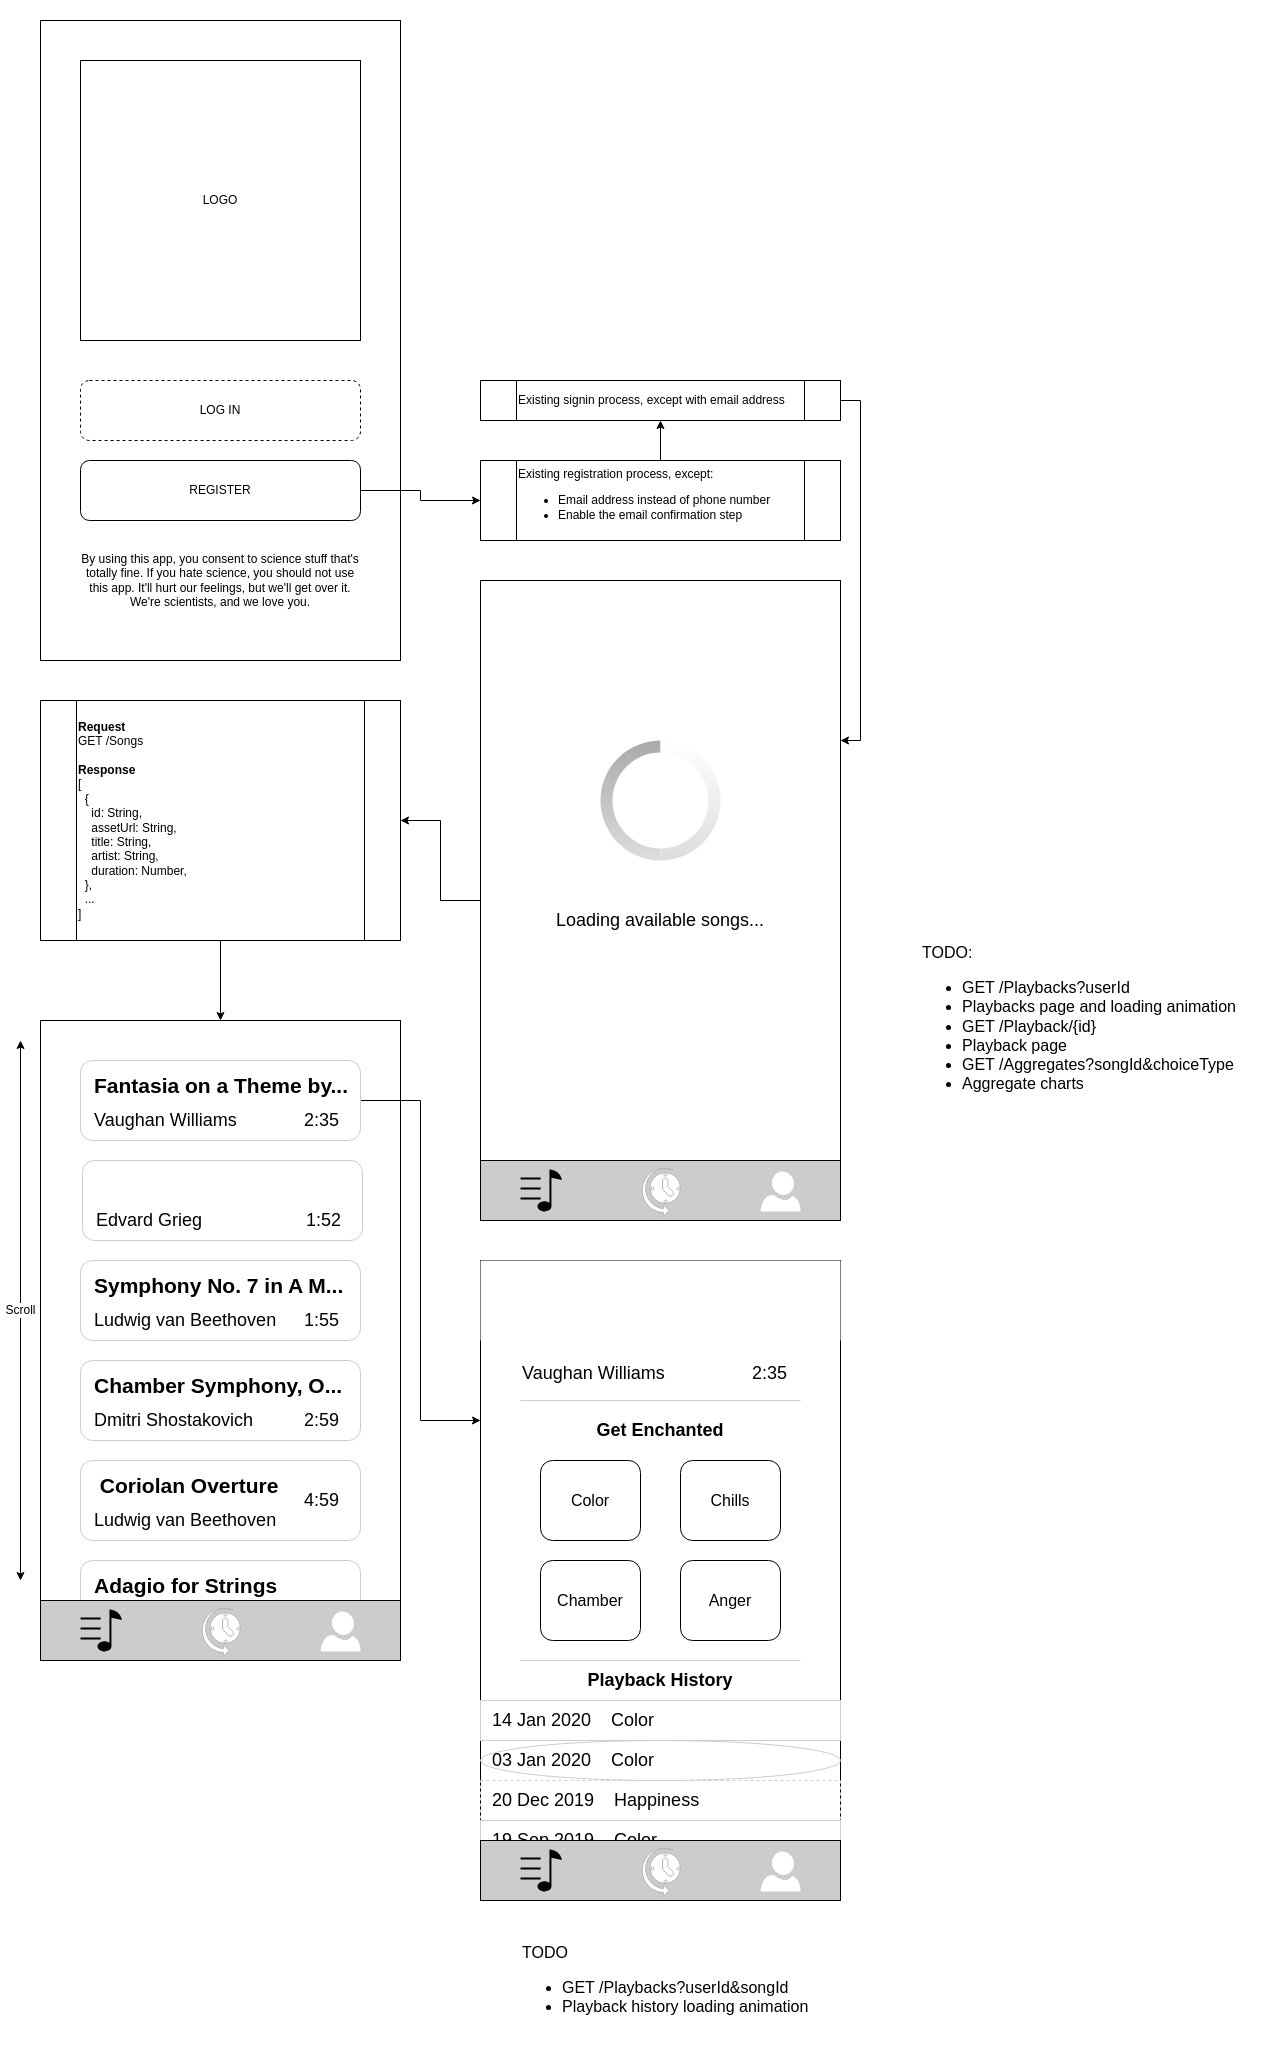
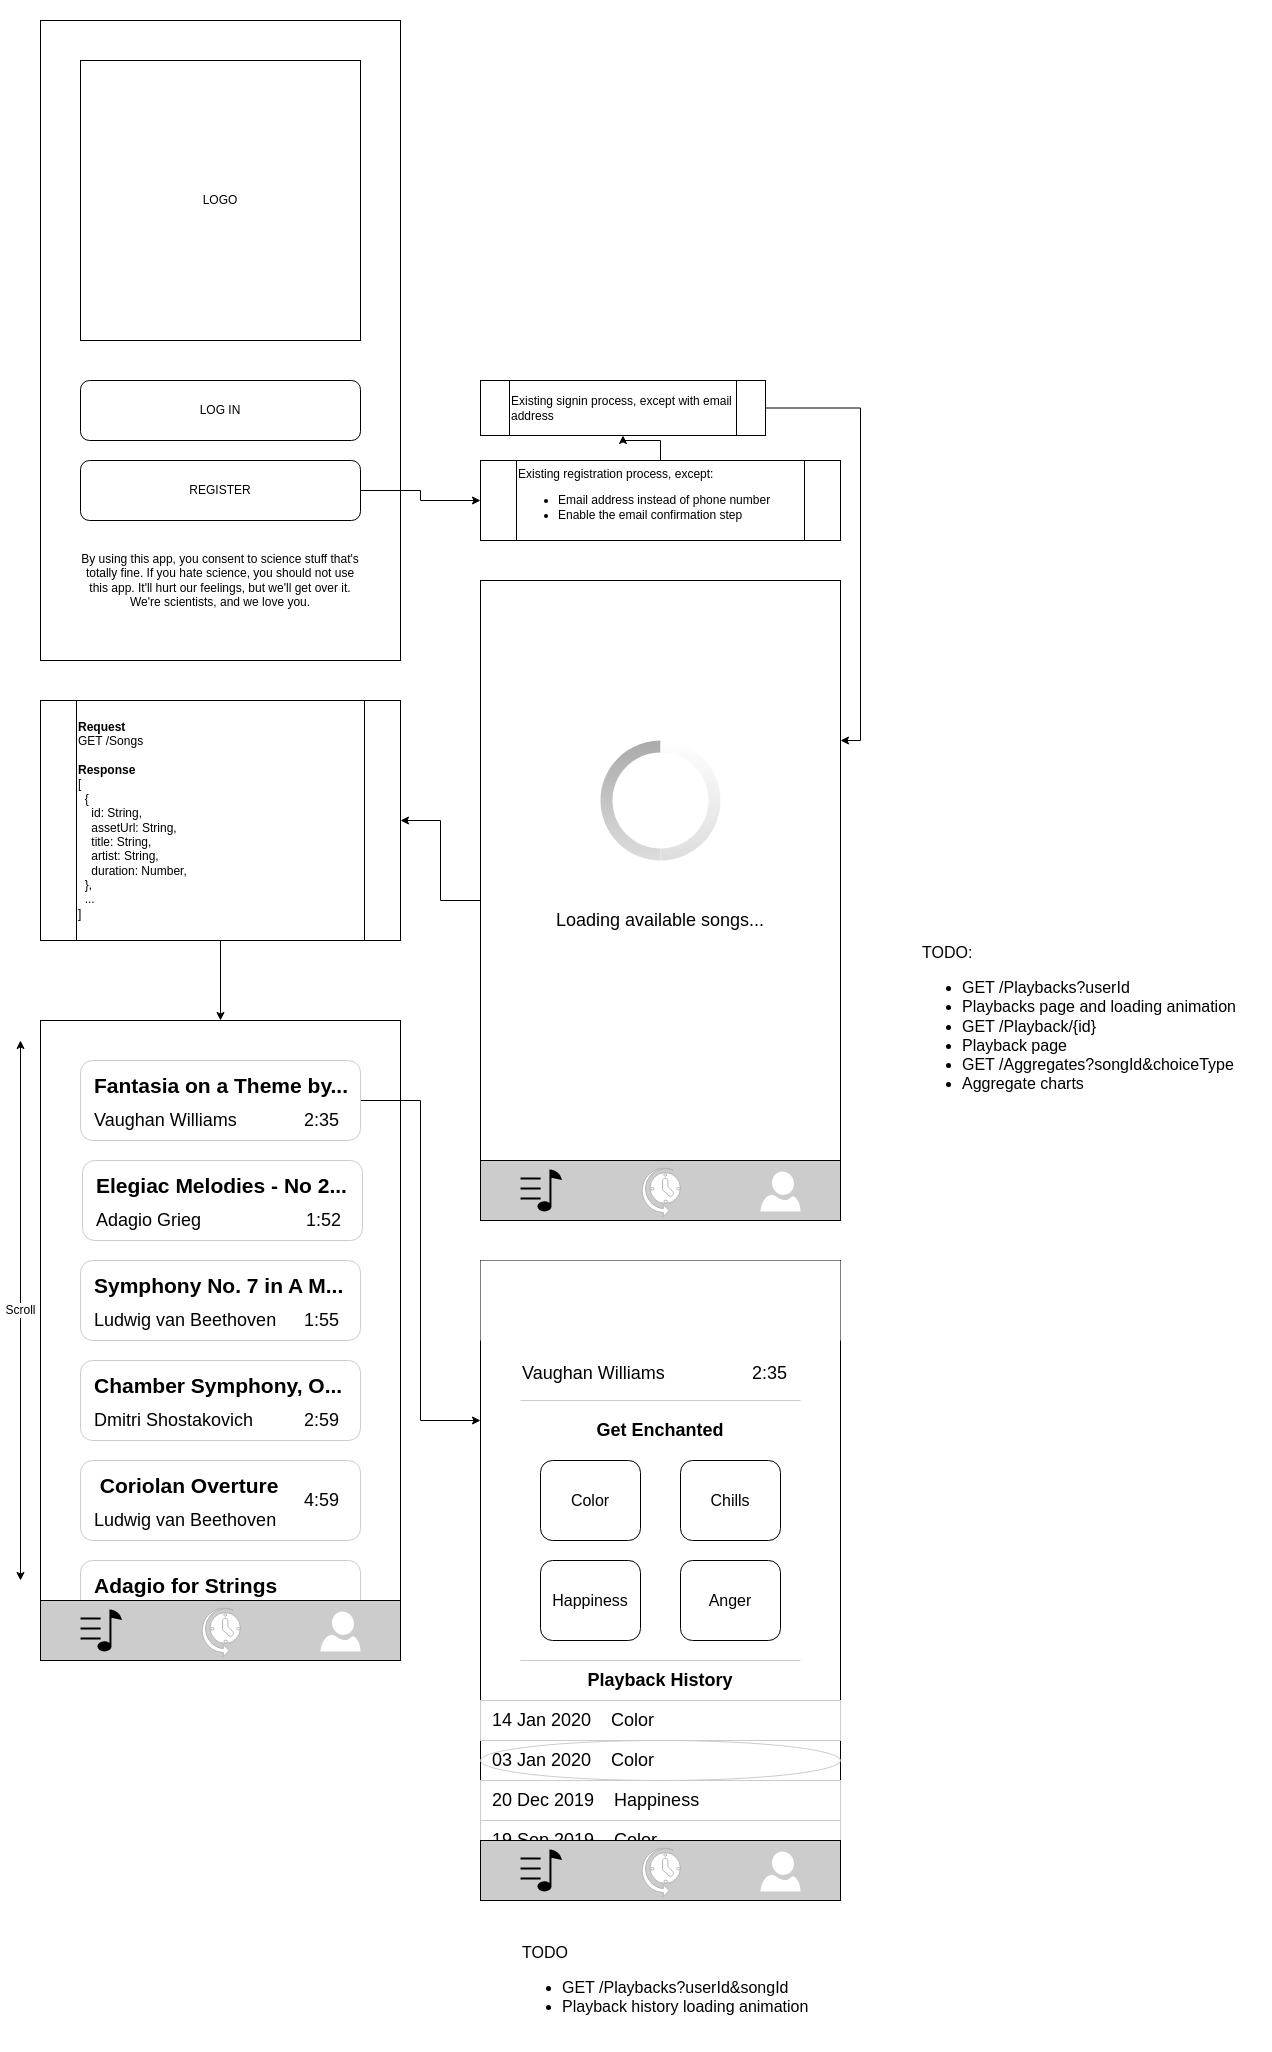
- <mxCell id="13" value="Existing signin process, except with email address" style="shape=process;whiteSpace=wrap;html=1;backgroundOutline=1;fillColor=none;align=left;" vertex="1" parent="1"><mxGeometry x="480" y="380" width="360" height="40" as="geometry" /></mxCell>
+ <mxCell id="13" value="Existing signin process, except with email address" style="shape=process;whiteSpace=wrap;html=1;backgroundOutline=1;fillColor=none;align=left;" vertex="1" parent="1"><mxGeometry x="480" y="380" width="285" height="55" as="geometry" /></mxCell>
- <mxCell id="5" value="LOG IN" style="rounded=1;whiteSpace=wrap;html=1;dashed=1;" vertex="1" parent="1"><mxGeometry x="80" y="380" width="280" height="60" as="geometry" /></mxCell>
+ <mxCell id="5" value="LOG IN" style="rounded=1;whiteSpace=wrap;html=1;" vertex="1" parent="1"><mxGeometry x="80" y="380" width="280" height="60" as="geometry" /></mxCell>
+ <mxCell id="31" value="Elegiac Melodies - No 2..." style="text;html=1;resizable=0;points=[];autosize=1;align=left;verticalAlign=top;spacingTop=-4;fontSize=21;fontStyle=1" vertex="1" parent="1"><mxGeometry x="94" y="1170" width="260" height="30" as="geometry" /></mxCell>
- <mxCell id="32" value="Edvard Grieg" style="text;html=1;resizable=0;points=[];autosize=1;align=left;verticalAlign=top;spacingTop=-4;fontSize=18;" vertex="1" parent="1"><mxGeometry x="94" y="1207" width="120" height="20" as="geometry" /></mxCell>
+ <mxCell id="32" value="Adagio Grieg" style="text;html=1;resizable=0;points=[];autosize=1;align=left;verticalAlign=top;spacingTop=-4;fontSize=18;" vertex="1" parent="1"><mxGeometry x="94" y="1207" width="120" height="20" as="geometry" /></mxCell>
- <mxCell id="59" value="Chamber" style="whiteSpace=wrap;html=1;rounded=1;strokeColor=#000000;strokeWidth=1;fillColor=none;fontSize=16;align=center;fontStyle=0" vertex="1" parent="1"><mxGeometry x="540" y="1560" width="100" height="80" as="geometry" /></mxCell>
+ <mxCell id="59" value="Happiness" style="whiteSpace=wrap;html=1;rounded=1;strokeColor=#000000;strokeWidth=1;fillColor=none;fontSize=16;align=center;fontStyle=0" vertex="1" parent="1"><mxGeometry x="540" y="1560" width="100" height="80" as="geometry" /></mxCell>
- <mxCell id="65" value="&amp;nbsp; 20 Dec 2019&amp;nbsp; &amp;nbsp; Happiness" style="rounded=0;whiteSpace=wrap;html=1;strokeColor=#CCCCCC;strokeWidth=1;fillColor=none;fontSize=18;align=left;dashed=1;" vertex="1" parent="1"><mxGeometry x="480" y="1780" width="360" height="40" as="geometry" /></mxCell>
+ <mxCell id="65" value="&amp;nbsp; 20 Dec 2019&amp;nbsp; &amp;nbsp; Happiness" style="rounded=0;whiteSpace=wrap;html=1;strokeColor=#CCCCCC;strokeWidth=1;fillColor=none;fontSize=18;align=left;" vertex="1" parent="1"><mxGeometry x="480" y="1780" width="360" height="40" as="geometry" /></mxCell>
